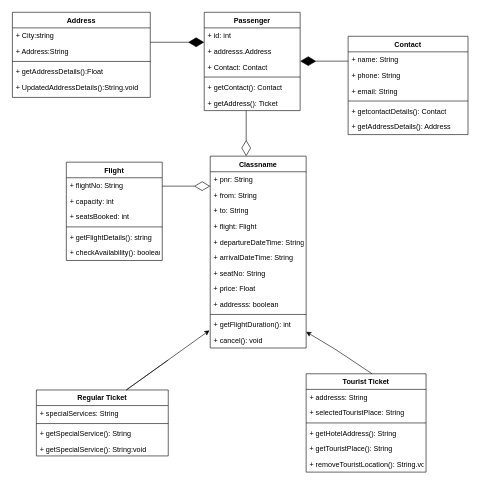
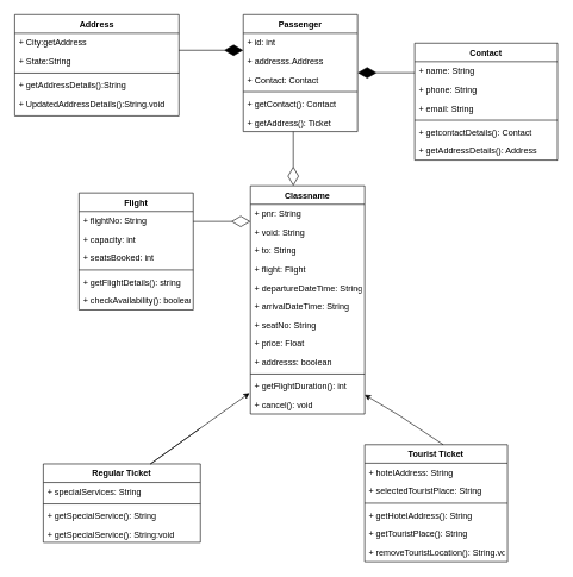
- <mxCell id="3" value="+ City:string&#10;" style="text;strokeColor=none;fillColor=none;align=left;verticalAlign=top;spacingLeft=4;spacingRight=4;overflow=hidden;rotatable=0;points=[[0,0.5],[1,0.5]];portConstraint=eastwest;" parent="2" vertex="1"><mxGeometry y="26" width="230" height="26" as="geometry" /></mxCell>
+ <mxCell id="3" value="+ City:getAddress&#10;" style="text;strokeColor=none;fillColor=none;align=left;verticalAlign=top;spacingLeft=4;spacingRight=4;overflow=hidden;rotatable=0;points=[[0,0.5],[1,0.5]];portConstraint=eastwest;" parent="2" vertex="1"><mxGeometry y="26" width="230" height="26" as="geometry" /></mxCell>
- <mxCell id="4" value="+ Address:String" style="text;strokeColor=none;fillColor=none;align=left;verticalAlign=top;spacingLeft=4;spacingRight=4;overflow=hidden;rotatable=0;points=[[0,0.5],[1,0.5]];portConstraint=eastwest;" parent="2" vertex="1"><mxGeometry y="52" width="230" height="26" as="geometry" /></mxCell>
+ <mxCell id="4" value="+ State:String" style="text;strokeColor=none;fillColor=none;align=left;verticalAlign=top;spacingLeft=4;spacingRight=4;overflow=hidden;rotatable=0;points=[[0,0.5],[1,0.5]];portConstraint=eastwest;" parent="2" vertex="1"><mxGeometry y="52" width="230" height="26" as="geometry" /></mxCell>
- <mxCell id="6" value="+ getAddressDetails():Float" style="text;strokeColor=none;fillColor=none;align=left;verticalAlign=top;spacingLeft=4;spacingRight=4;overflow=hidden;rotatable=0;points=[[0,0.5],[1,0.5]];portConstraint=eastwest;" parent="2" vertex="1"><mxGeometry y="86" width="230" height="26" as="geometry" /></mxCell>
+ <mxCell id="6" value="+ getAddressDetails():String" style="text;strokeColor=none;fillColor=none;align=left;verticalAlign=top;spacingLeft=4;spacingRight=4;overflow=hidden;rotatable=0;points=[[0,0.5],[1,0.5]];portConstraint=eastwest;" parent="2" vertex="1"><mxGeometry y="86" width="230" height="26" as="geometry" /></mxCell>
- <mxCell id="27" value="+ from: String" style="text;strokeColor=none;fillColor=none;align=left;verticalAlign=top;spacingLeft=4;spacingRight=4;overflow=hidden;rotatable=0;points=[[0,0.5],[1,0.5]];portConstraint=eastwest;" parent="25" vertex="1"><mxGeometry y="52" width="160" height="26" as="geometry" /></mxCell>
+ <mxCell id="27" value="+ void: String" style="text;strokeColor=none;fillColor=none;align=left;verticalAlign=top;spacingLeft=4;spacingRight=4;overflow=hidden;rotatable=0;points=[[0,0.5],[1,0.5]];portConstraint=eastwest;" parent="25" vertex="1"><mxGeometry y="52" width="160" height="26" as="geometry" /></mxCell>
- <mxCell id="52" value="+ addresss: String" style="text;strokeColor=none;fillColor=none;align=left;verticalAlign=top;spacingLeft=4;spacingRight=4;overflow=hidden;rotatable=0;points=[[0,0.5],[1,0.5]];portConstraint=eastwest;" parent="51" vertex="1"><mxGeometry y="26" width="200" height="26" as="geometry" /></mxCell>
+ <mxCell id="52" value="+ hotelAddress: String" style="text;strokeColor=none;fillColor=none;align=left;verticalAlign=top;spacingLeft=4;spacingRight=4;overflow=hidden;rotatable=0;points=[[0,0.5],[1,0.5]];portConstraint=eastwest;" parent="51" vertex="1"><mxGeometry y="26" width="200" height="26" as="geometry" /></mxCell>
